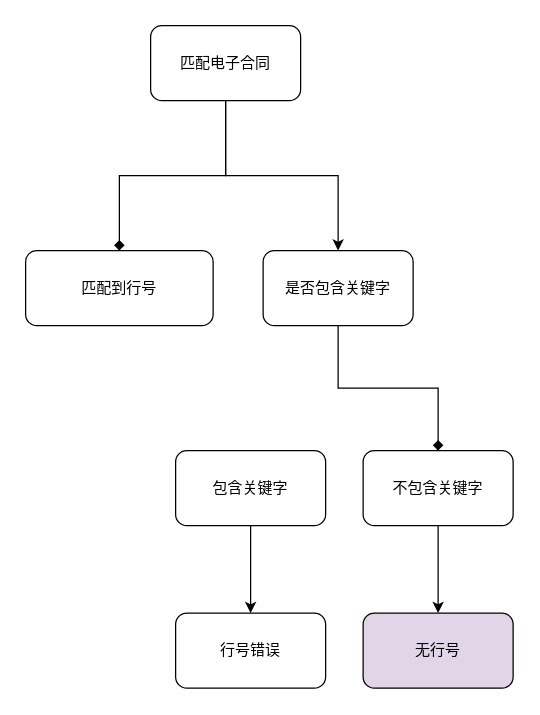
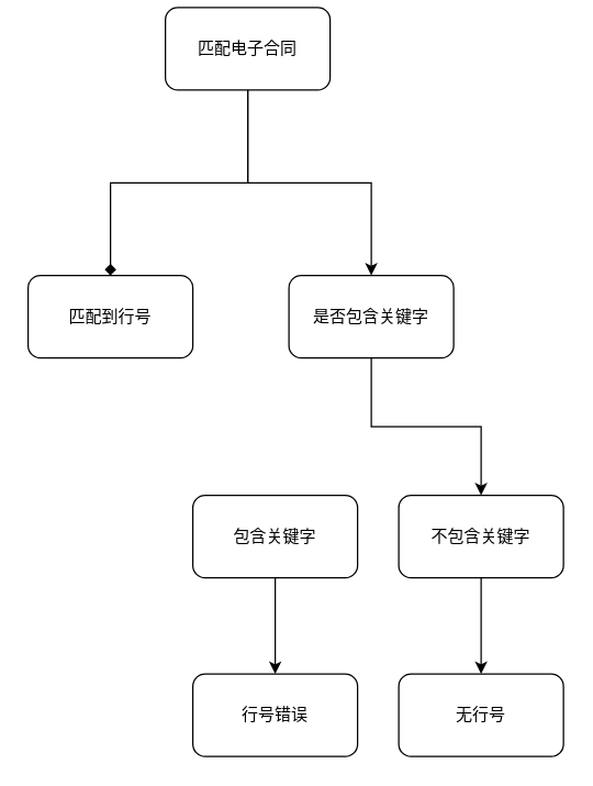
- <mxCell id="4" value="匹配电子合同" style="rounded=1;whiteSpace=wrap;html=1;" vertex="1" parent="1"><mxGeometry x="120" y="20" width="120" height="60" as="geometry" /></mxCell>
+ <mxCell id="4" value="匹配电子合同" style="rounded=1;whiteSpace=wrap;html=1;" vertex="1" parent="1"><mxGeometry x="120" y="5" width="120" height="60" as="geometry" /></mxCell>
- <mxCell id="5" value="匹配到行号" style="rounded=1;whiteSpace=wrap;html=1;" vertex="1" parent="1"><mxGeometry x="20" y="200" width="150" height="60" as="geometry" /></mxCell>
+ <mxCell id="5" value="匹配到行号" style="rounded=1;whiteSpace=wrap;html=1;" vertex="1" parent="1"><mxGeometry x="20" y="200" width="120" height="60" as="geometry" /></mxCell>
- <mxCell id="6" style="edgeStyle=orthogonalEdgeStyle;rounded=0;orthogonalLoop=1;jettySize=auto;html=1;endArrow=diamond;" edge="1" parent="1" source="7" target="11"><mxGeometry relative="1" as="geometry" /></mxCell>
+ <mxCell id="6" style="edgeStyle=orthogonalEdgeStyle;rounded=0;orthogonalLoop=1;jettySize=auto;html=1;" edge="1" parent="1" source="7" target="11"><mxGeometry relative="1" as="geometry" /></mxCell>
- <mxCell id="12" value="无行号" style="rounded=1;whiteSpace=wrap;html=1;fillColor=#e1d5e7;" vertex="1" parent="1"><mxGeometry x="290" y="490" width="120" height="60" as="geometry" /></mxCell>
+ <mxCell id="12" value="无行号" style="rounded=1;whiteSpace=wrap;html=1;" vertex="1" parent="1"><mxGeometry x="290" y="490" width="120" height="60" as="geometry" /></mxCell>
